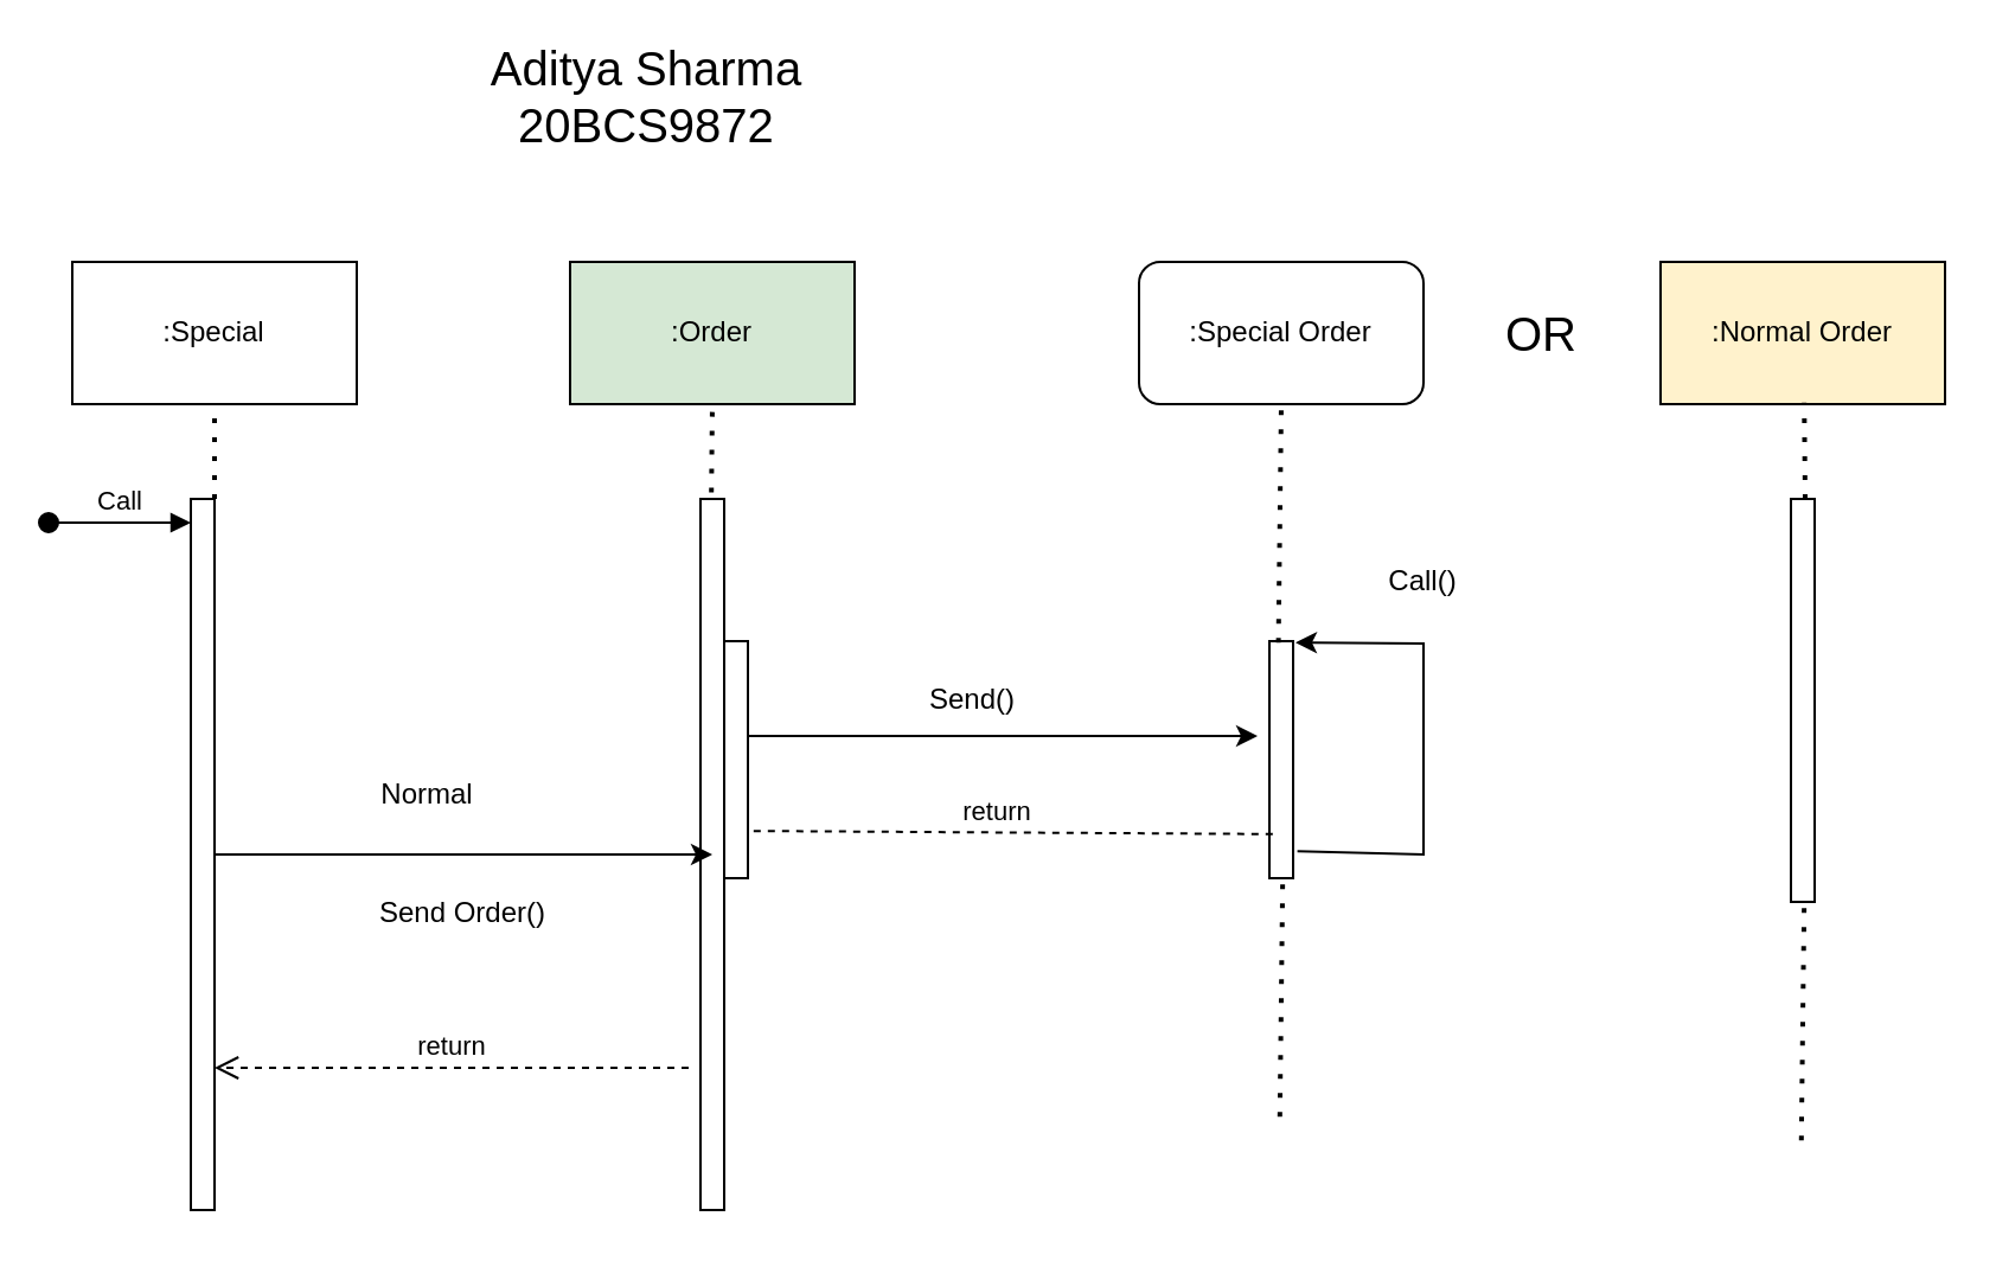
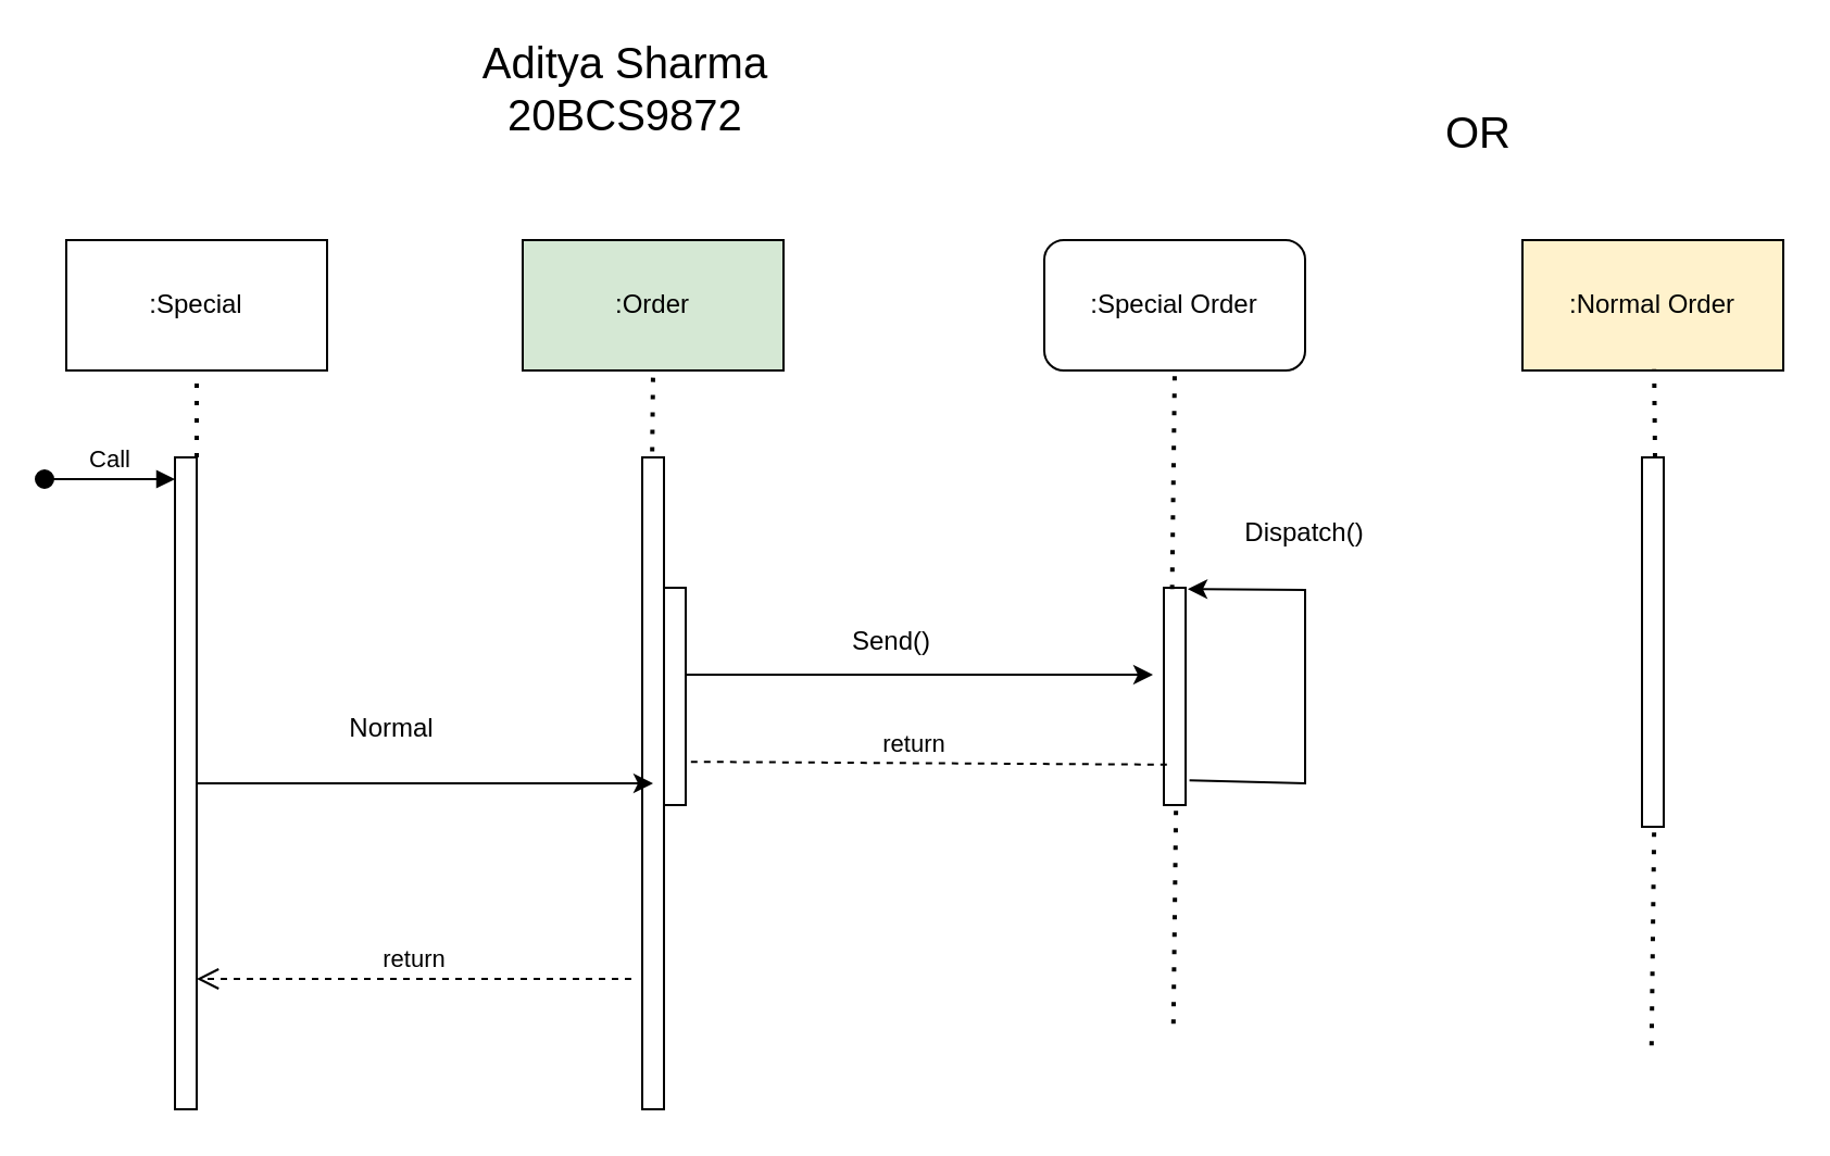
- <mxCell id="27" value="&lt;font style=&quot;font-size: 20px&quot;&gt;Aditya Sharma&lt;br&gt;20BCS9872&lt;/font&gt;" style="text;html=1;strokeColor=none;fillColor=none;align=center;verticalAlign=middle;whiteSpace=wrap;rounded=0;" vertex="1" parent="1"><mxGeometry x="150" y="20" width="245" height="40" as="geometry" /></mxCell>
+ <mxCell id="27" value="&lt;font style=&quot;font-size: 20px&quot;&gt;Aditya Sharma&lt;br&gt;20BCS9872&lt;/font&gt;" style="text;html=1;strokeColor=none;fillColor=none;align=center;verticalAlign=middle;whiteSpace=wrap;rounded=0;" vertex="1" parent="1"><mxGeometry x="165" y="20" width="245" height="40" as="geometry" /></mxCell>
- <mxCell id="28" value="OR" style="text;html=1;strokeColor=none;fillColor=none;align=center;verticalAlign=middle;whiteSpace=wrap;rounded=0;fontSize=20;" vertex="1" parent="1"><mxGeometry x="620" y="125" width="60" height="30" as="geometry" /></mxCell>
+ <mxCell id="28" value="OR" style="text;html=1;strokeColor=none;fillColor=none;align=center;verticalAlign=middle;whiteSpace=wrap;rounded=0;fontSize=20;" vertex="1" parent="1"><mxGeometry x="650" y="45" width="60" height="30" as="geometry" /></mxCell>
- <mxCell id="20" value="Call()" style="text;html=1;strokeColor=none;fillColor=none;align=center;verticalAlign=middle;whiteSpace=wrap;rounded=0;" vertex="1" parent="1"><mxGeometry x="570" y="230" width="60" height="30" as="geometry" /></mxCell>
+ <mxCell id="20" value="Dispatch()" style="text;html=1;strokeColor=none;fillColor=none;align=center;verticalAlign=middle;whiteSpace=wrap;rounded=0;" vertex="1" parent="1"><mxGeometry x="570" y="230" width="60" height="30" as="geometry" /></mxCell>
- <mxCell id="12" value="Send Order()" style="text;html=1;strokeColor=none;fillColor=none;align=center;verticalAlign=middle;whiteSpace=wrap;rounded=0;" vertex="1" parent="1"><mxGeometry x="150" y="370" width="90" height="30" as="geometry" /></mxCell>
